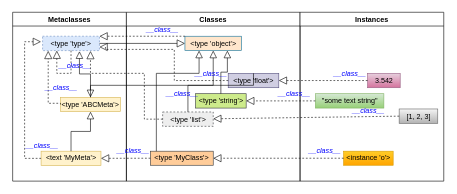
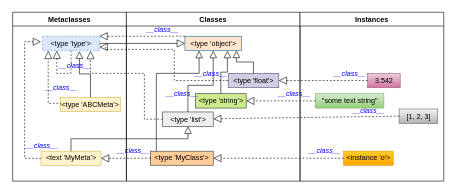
- <mxCell id="18" value="" style="endArrow=block;endSize=10;endFill=0;shadow=0;strokeWidth=1;rounded=0;edgeStyle=elbowEdgeStyle;elbow=vertical;exitX=0.5;exitY=0;exitDx=0;exitDy=0;" parent="14" source="17" target="8" edge="1"><mxGeometry width="160" relative="1" as="geometry"><mxPoint x="245.5" y="242" as="sourcePoint" /><mxPoint x="75.5" y="242.0" as="targetPoint" /></mxGeometry></mxCell>
+ <mxCell id="18" value="" style="endArrow=block;endSize=10;endFill=0;shadow=0;strokeWidth=1;rounded=0;edgeStyle=elbowEdgeStyle;elbow=vertical;entryX=0.909;entryY=0.986;entryDx=0;entryDy=0;exitX=0.5;exitY=0;exitDx=0;exitDy=0;entryPerimeter=0;" parent="14" source="17" target="16" edge="1"><mxGeometry width="160" relative="1" as="geometry"><mxPoint x="245.5" y="242" as="sourcePoint" /><mxPoint x="75.5" y="242.0" as="targetPoint" /></mxGeometry></mxCell>
- <mxCell id="21" value="&amp;lt;type 'list'&amp;gt;" style="rounded=0;whiteSpace=wrap;html=1;fontFamily=Helvetica;fontSize=12;align=center;fillColor=#eeeeee;strokeColor=#36393d;dashed=1;" parent="14" vertex="1"><mxGeometry x="60.5" y="166.5" width="84.5" height="24" as="geometry" /></mxCell>
+ <mxCell id="21" value="&amp;lt;type 'list'&amp;gt;" style="rounded=0;whiteSpace=wrap;html=1;fontFamily=Helvetica;fontSize=12;align=center;fillColor=#eeeeee;strokeColor=#36393d;" parent="14" vertex="1"><mxGeometry x="60.5" y="166.5" width="84.5" height="24" as="geometry" /></mxCell>
- <mxCell id="7" value="" style="endArrow=block;endSize=10;endFill=0;shadow=0;strokeWidth=1;rounded=0;elbow=vertical;exitX=0.5;exitY=0;exitDx=0;exitDy=0;edgeStyle=orthogonalEdgeStyle;" parent="2" source="6" target="8" edge="1"><mxGeometry x="0.795" y="67" width="160" relative="1" as="geometry"><mxPoint x="262.75" y="214.25" as="sourcePoint" /><mxPoint x="130" y="62" as="targetPoint" /><mxPoint as="offset" /></mxGeometry></mxCell>
+ <mxCell id="7" value="" style="endArrow=block;endSize=10;endFill=0;shadow=0;strokeWidth=1;rounded=0;elbow=vertical;exitX=0.5;exitY=0;exitDx=0;exitDy=0;edgeStyle=orthogonalEdgeStyle;" parent="2" source="6" target="21" edge="1"><mxGeometry x="0.795" y="67" width="160" relative="1" as="geometry"><mxPoint x="262.75" y="214.25" as="sourcePoint" /><mxPoint x="130" y="62" as="targetPoint" /><mxPoint as="offset" /></mxGeometry></mxCell>
